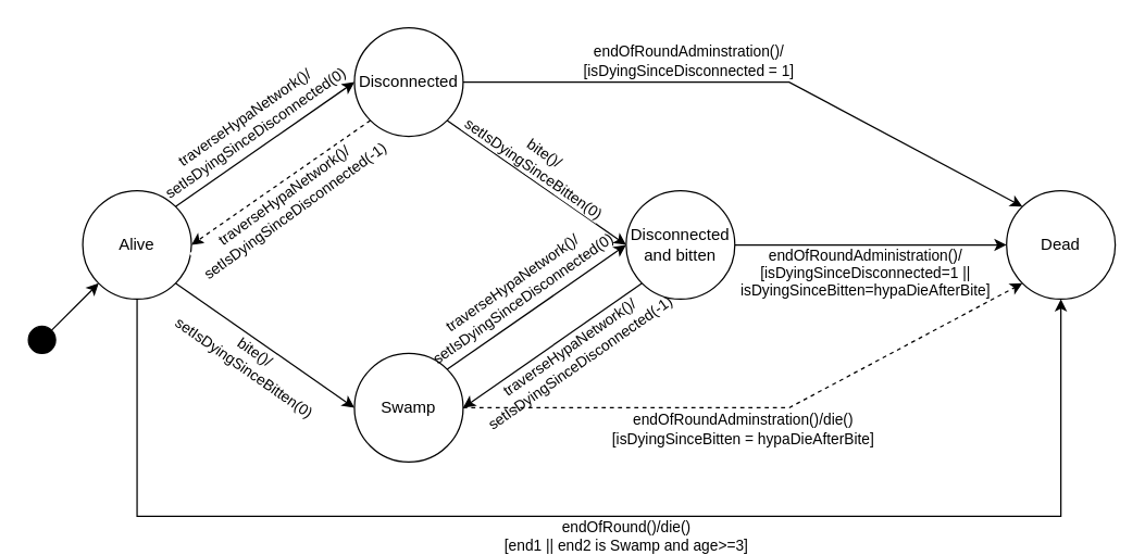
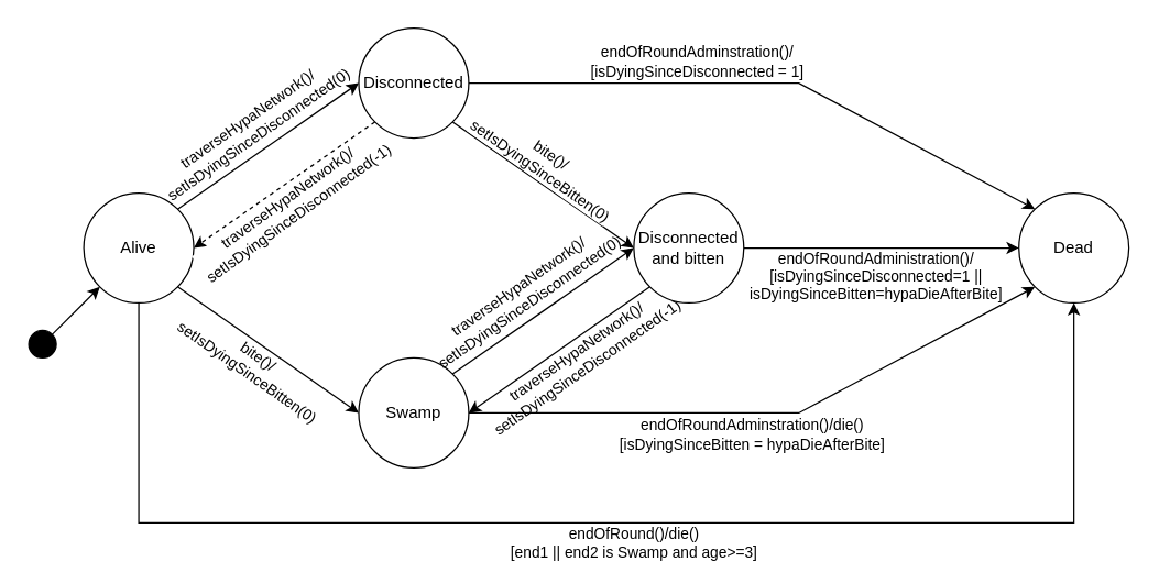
- <mxCell id="19" value="" style="endArrow=classic;html=1;rounded=0;entryX=0;entryY=1;entryDx=0;entryDy=0;exitX=1;exitY=0.5;exitDx=0;exitDy=0;dashed=1;" edge="1" parent="1" source="8" target="3"><mxGeometry width="50" height="50" relative="1" as="geometry"><mxPoint x="250" y="190" as="sourcePoint" /><mxPoint x="300" y="140" as="targetPoint" /><Array as="points"><mxPoint x="580" y="300" /></Array></mxGeometry></mxCell>
+ <mxCell id="19" value="" style="endArrow=classic;html=1;rounded=0;entryX=0;entryY=1;entryDx=0;entryDy=0;exitX=1;exitY=0.5;exitDx=0;exitDy=0;" edge="1" parent="1" source="8" target="3"><mxGeometry width="50" height="50" relative="1" as="geometry"><mxPoint x="250" y="190" as="sourcePoint" /><mxPoint x="300" y="140" as="targetPoint" /><Array as="points"><mxPoint x="580" y="300" /></Array></mxGeometry></mxCell>
